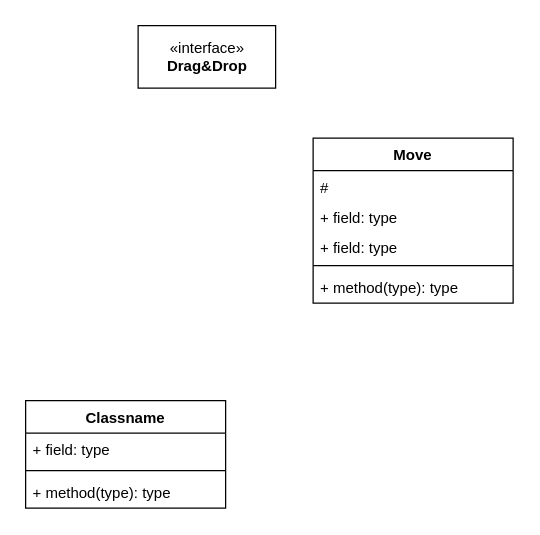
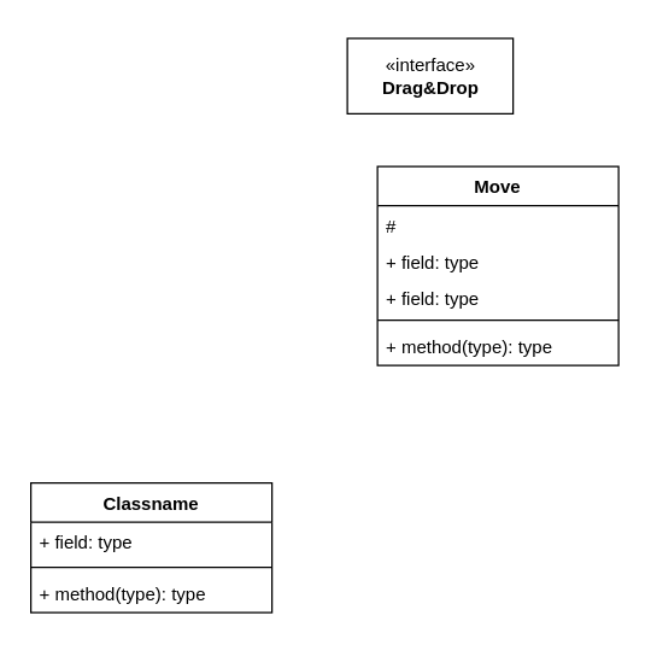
- <mxCell id="2" value="«interface»&lt;br&gt;&lt;b&gt;Drag&amp;amp;Drop&lt;br&gt;&lt;/b&gt;" style="html=1;" vertex="1" parent="1"><mxGeometry x="110" y="20" width="110" height="50" as="geometry" /></mxCell>
+ <mxCell id="2" value="«interface»&lt;br&gt;&lt;b&gt;Drag&amp;amp;Drop&lt;br&gt;&lt;/b&gt;" style="html=1;" vertex="1" parent="1"><mxGeometry x="230" y="25" width="110" height="50" as="geometry" /></mxCell>
